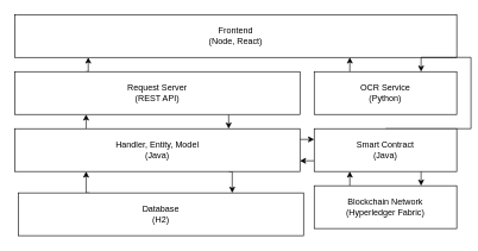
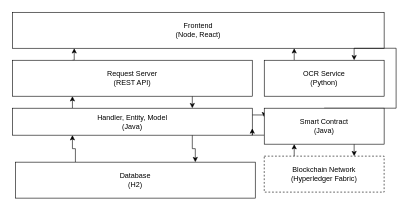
- <mxCell id="12" value="Handler, Entity, Model&lt;br&gt;(Java)" style="rounded=0;whiteSpace=wrap;html=1;" parent="1" vertex="1"><mxGeometry x="20" y="180" width="400" height="60" as="geometry" /></mxCell>
+ <mxCell id="12" value="Handler, Entity, Model&lt;br&gt;(Java)" style="rounded=0;whiteSpace=wrap;html=1;" parent="1" vertex="1"><mxGeometry x="20" y="180" width="400" height="45" as="geometry" /></mxCell>
- <mxCell id="14" value="Blockchain Network&lt;br&gt;(Hyperledger Fabric)" style="rounded=0;whiteSpace=wrap;html=1;" parent="1" vertex="1"><mxGeometry x="440" y="260" width="200" height="60" as="geometry" /></mxCell>
+ <mxCell id="14" value="Blockchain Network&lt;br&gt;(Hyperledger Fabric)" style="rounded=0;whiteSpace=wrap;html=1;dashed=1;" parent="1" vertex="1"><mxGeometry x="440" y="260" width="200" height="60" as="geometry" /></mxCell>
